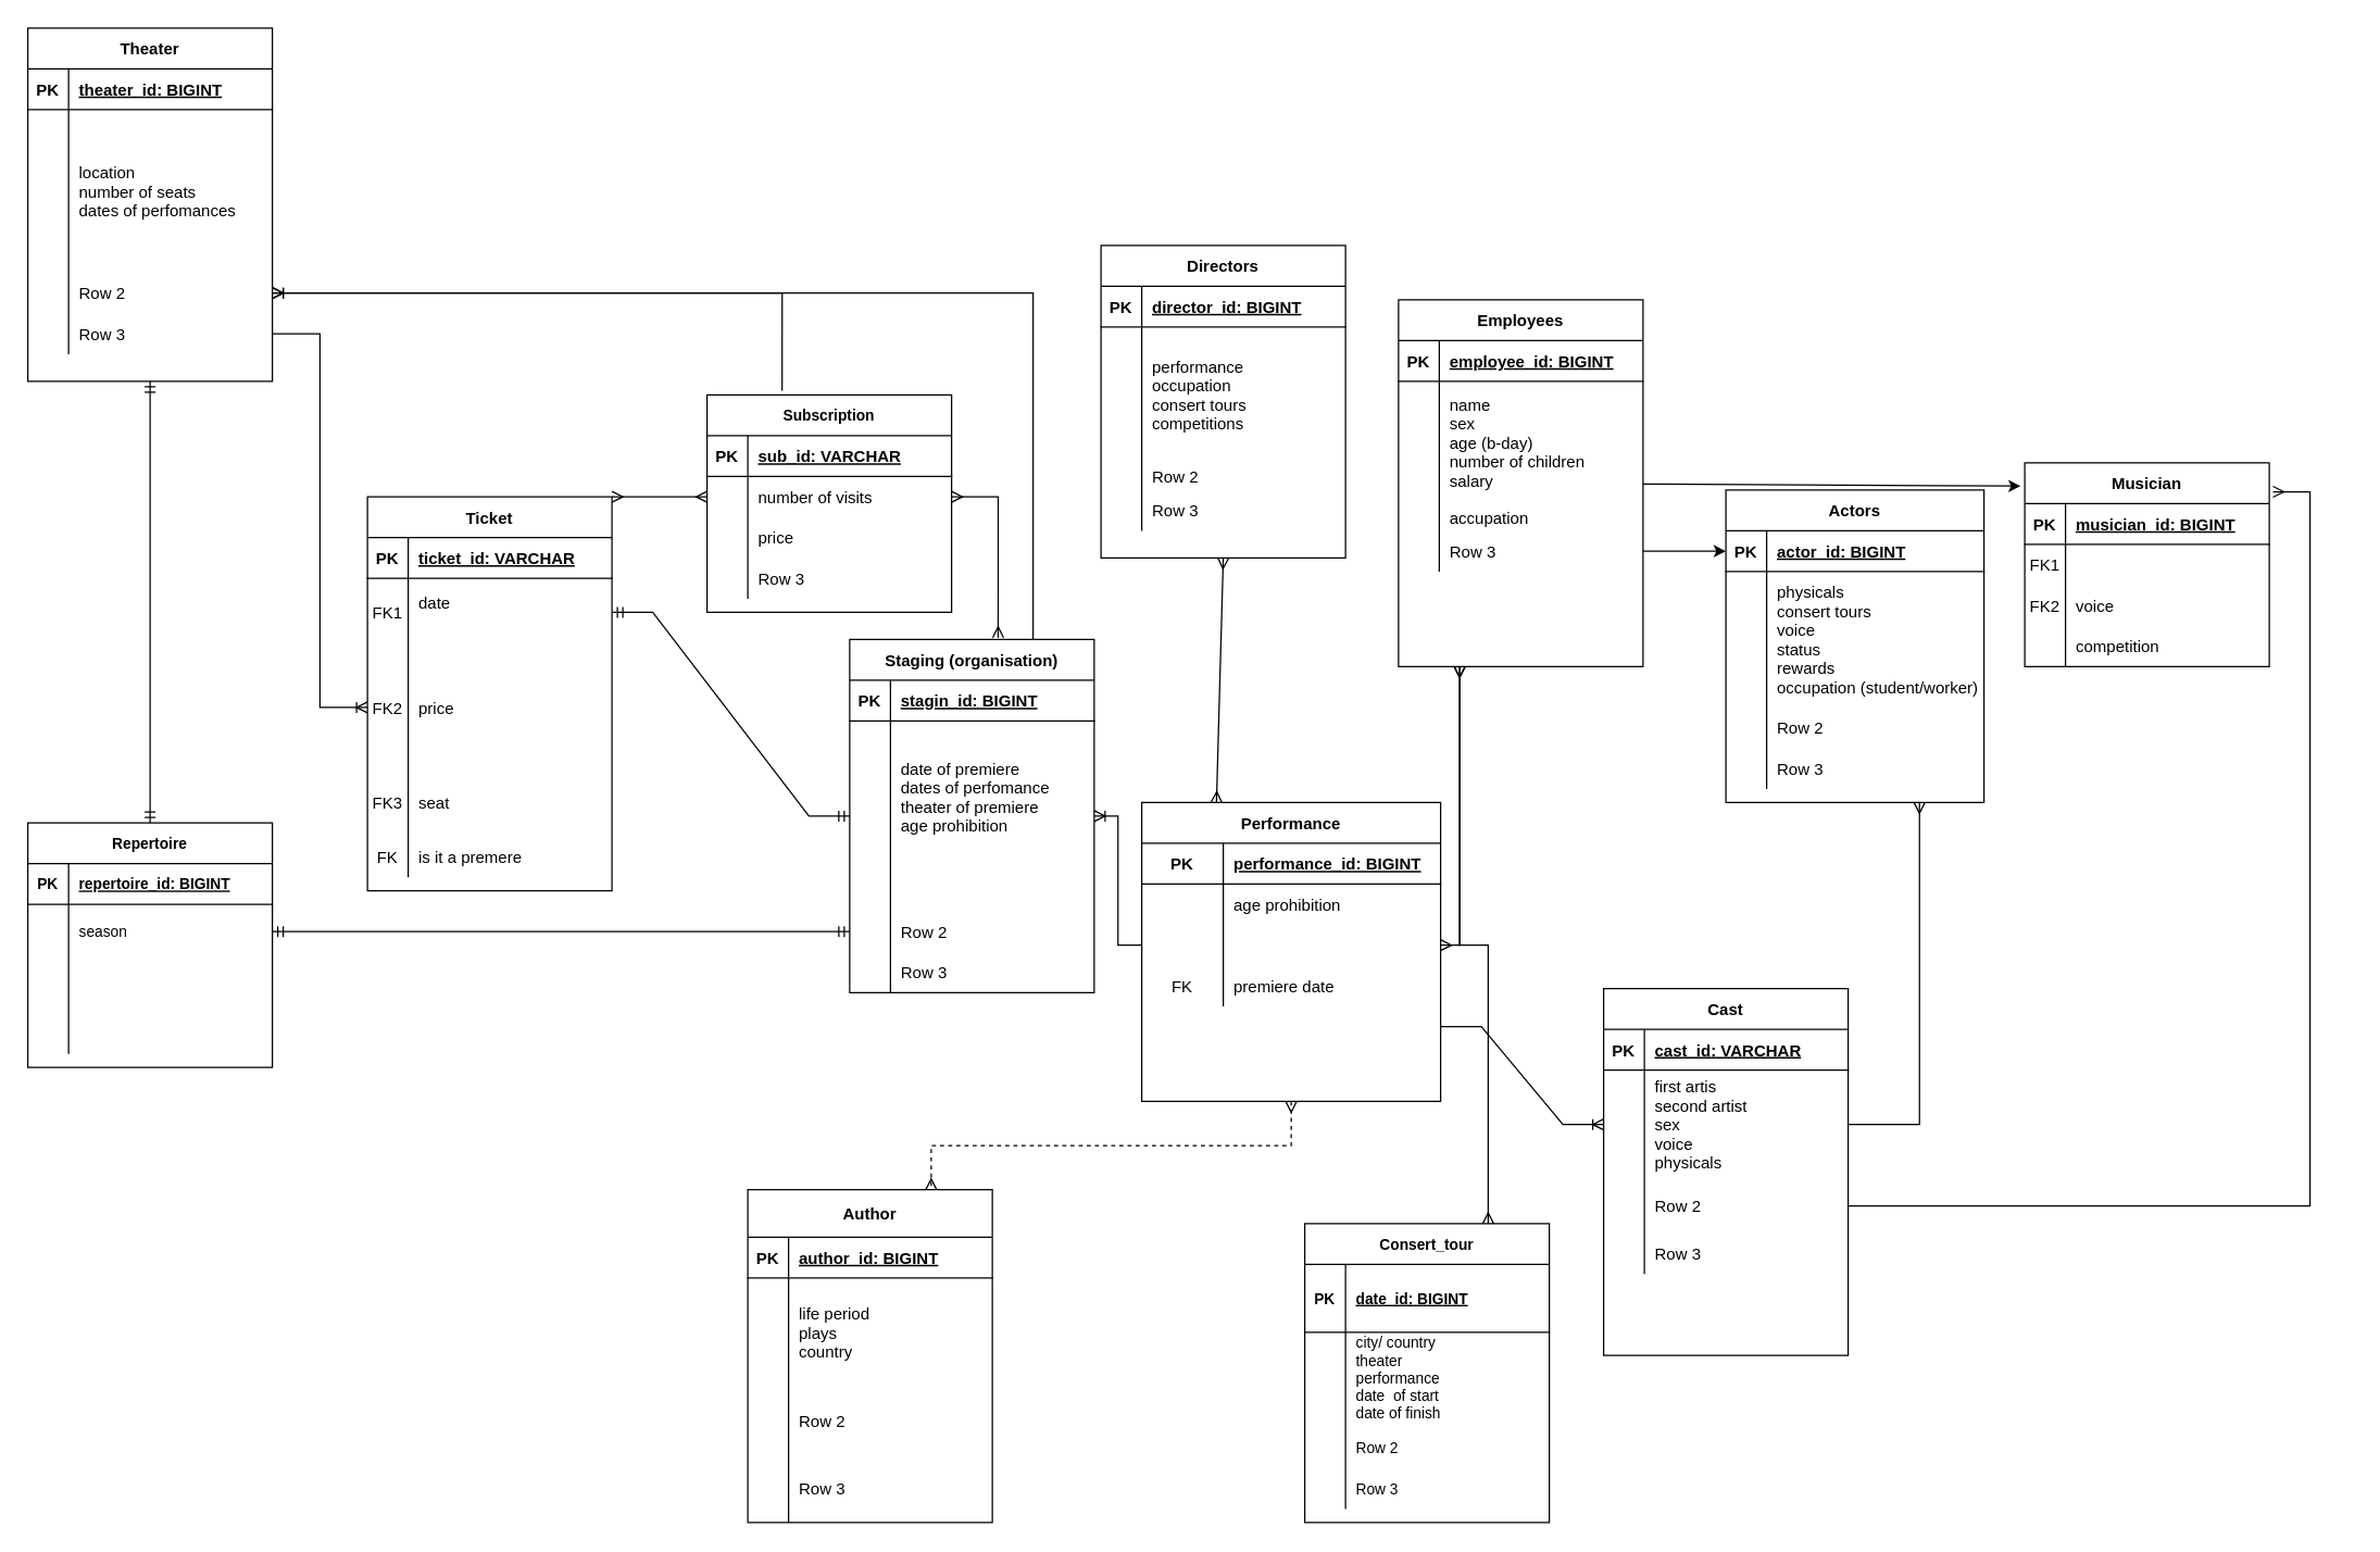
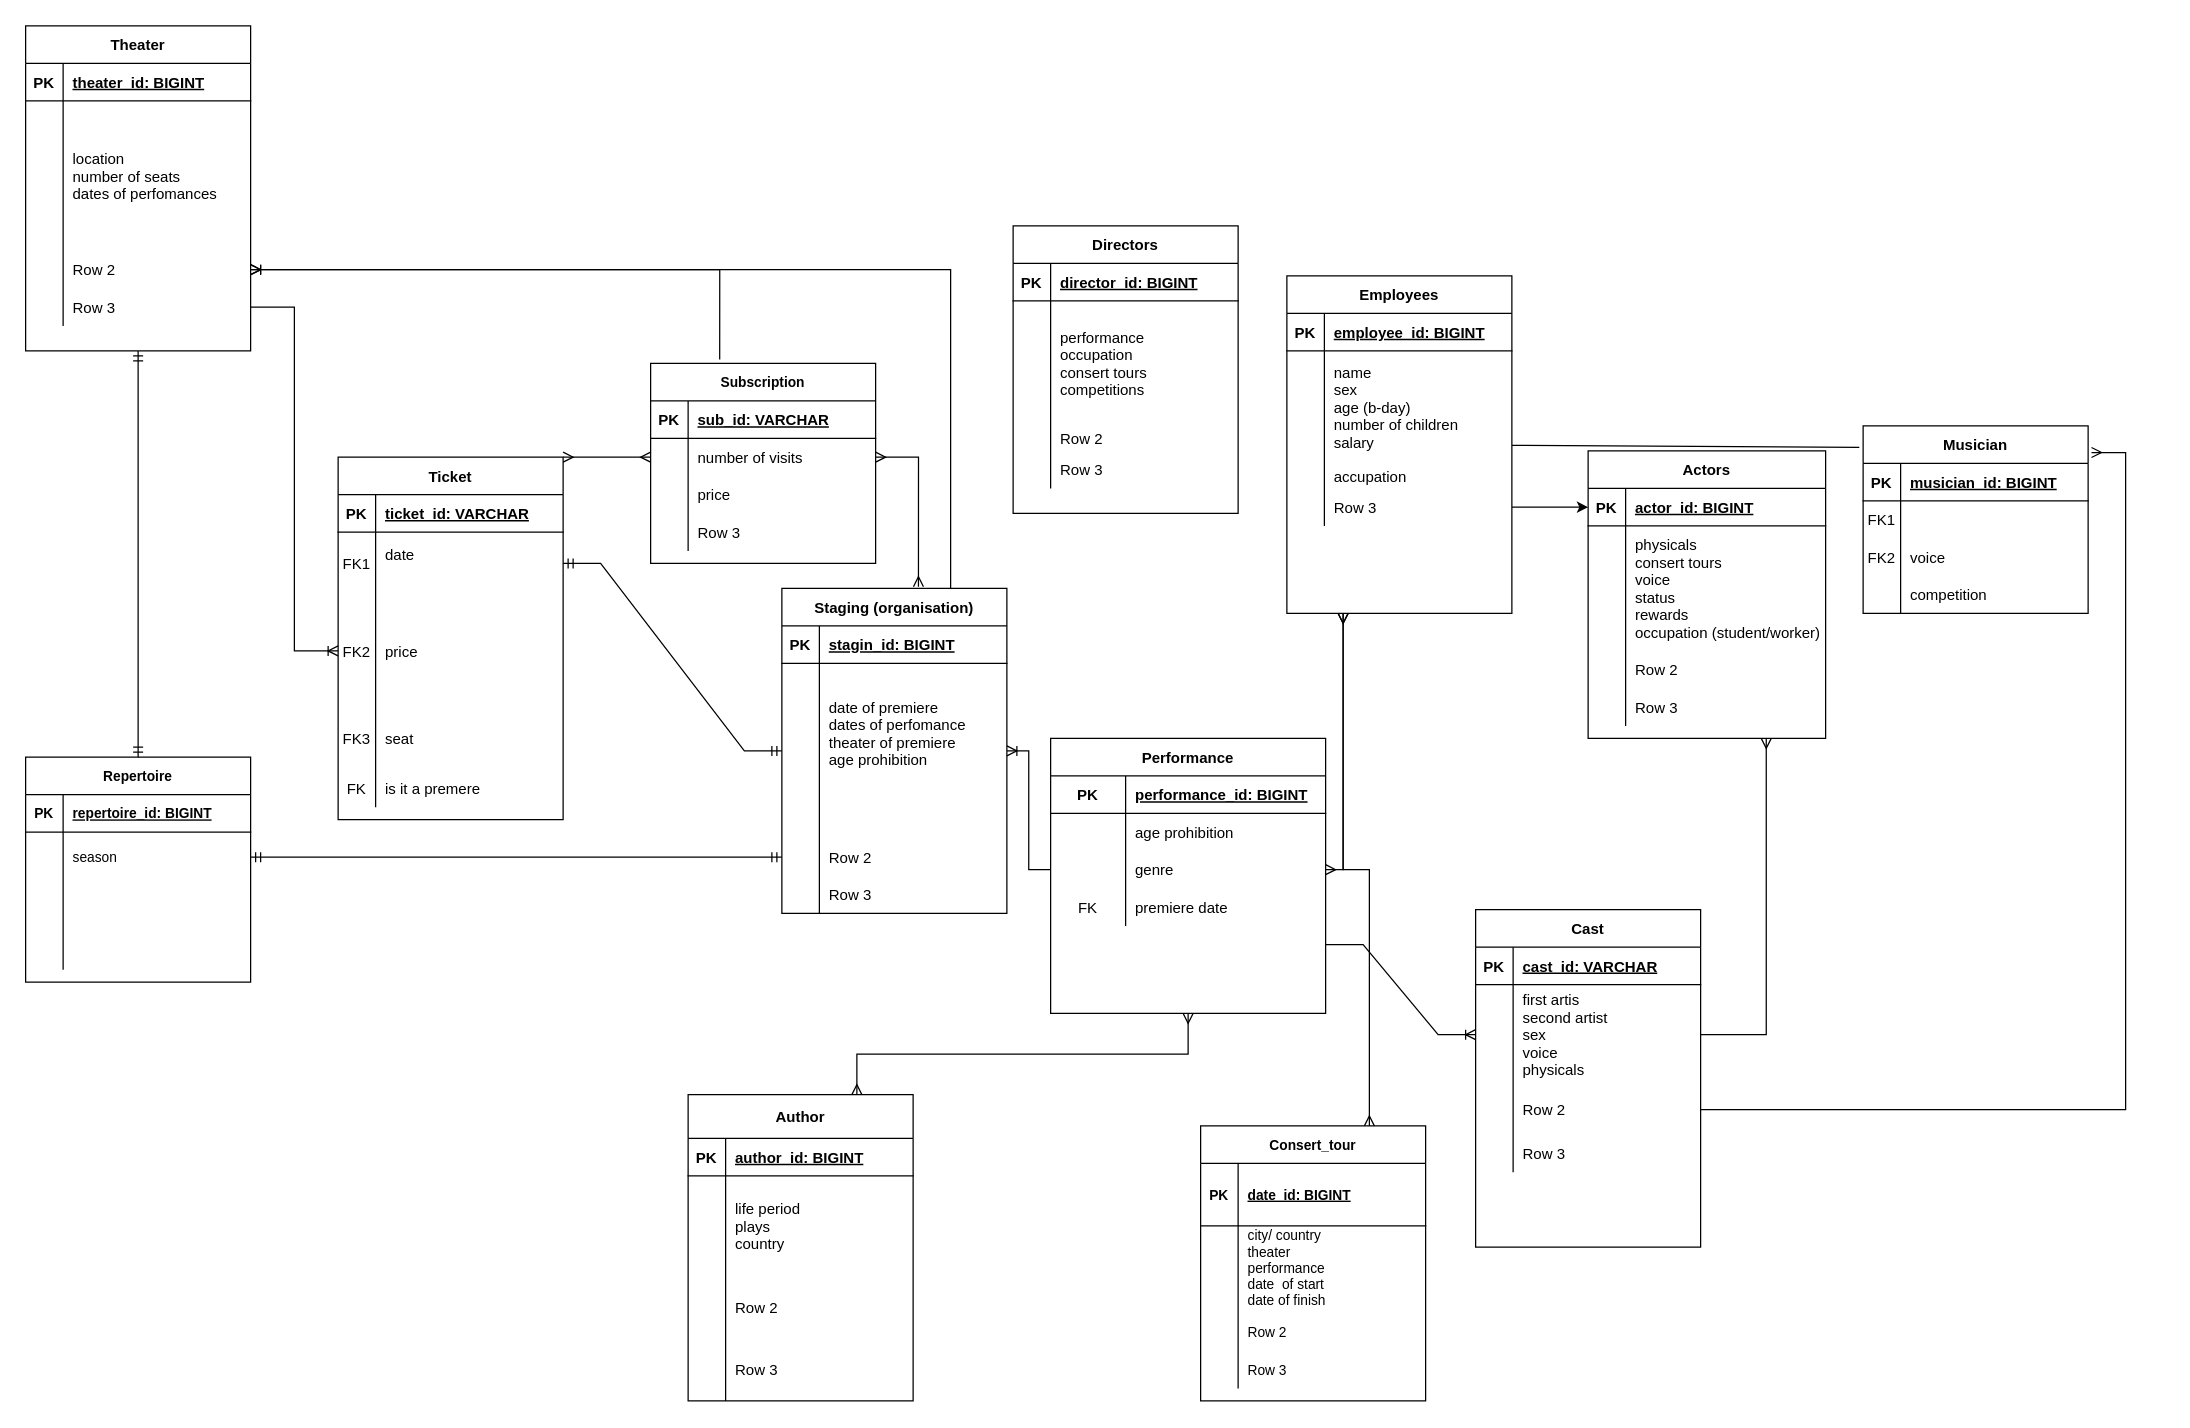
- <mxCell id="147" style="rounded=0;orthogonalLoop=1;jettySize=auto;html=1;entryX=-0.017;entryY=0.114;entryDx=0;entryDy=0;entryPerimeter=0;" edge="1" parent="1" source="148" target="54"><mxGeometry relative="1" as="geometry" /></mxCell>
+ <mxCell id="147" style="rounded=0;orthogonalLoop=1;jettySize=auto;html=1;entryX=-0.017;entryY=0.114;entryDx=0;entryDy=0;entryPerimeter=0;endArrow=none;" edge="1" parent="1" source="148" target="54"><mxGeometry relative="1" as="geometry" /></mxCell>
- <mxCell id="176" value="" style="fontSize=12;html=1;endArrow=ERmany;startArrow=ERmany;rounded=0;entryX=0.5;entryY=1;entryDx=0;entryDy=0;exitX=0.25;exitY=0;exitDx=0;exitDy=0;" edge="1" parent="1" source="79" target="161"><mxGeometry width="100" height="100" relative="1" as="geometry"><mxPoint x="860" y="630" as="sourcePoint" /><mxPoint x="1100" y="440" as="targetPoint" /></mxGeometry></mxCell>
+ <mxCell id="88" value="genre" style="shape=partialRectangle;connectable=0;fillColor=none;top=0;left=0;bottom=0;right=0;align=left;spacingLeft=6;overflow=hidden;" parent="86" vertex="1"><mxGeometry x="60" width="160.0" height="30" as="geometry"><mxRectangle width="160.0" height="30" as="alternateBounds" /></mxGeometry></mxCell>
- <mxCell id="177" value="" style="edgeStyle=orthogonalEdgeStyle;fontSize=12;html=1;endArrow=ERmany;startArrow=ERmany;rounded=0;entryX=0.75;entryY=0;entryDx=0;entryDy=0;exitX=0.5;exitY=1;exitDx=0;exitDy=0;dashed=1;" edge="1" parent="1" source="79" target="41"><mxGeometry width="100" height="100" relative="1" as="geometry"><mxPoint x="1030" y="740" as="sourcePoint" /><mxPoint x="1130" y="640" as="targetPoint" /></mxGeometry></mxCell>
+ <mxCell id="177" value="" style="edgeStyle=orthogonalEdgeStyle;fontSize=12;html=1;endArrow=ERmany;startArrow=ERmany;rounded=0;entryX=0.75;entryY=0;entryDx=0;entryDy=0;exitX=0.5;exitY=1;exitDx=0;exitDy=0;" edge="1" parent="1" source="79" target="41"><mxGeometry width="100" height="100" relative="1" as="geometry"><mxPoint x="1030" y="740" as="sourcePoint" /><mxPoint x="1130" y="640" as="targetPoint" /></mxGeometry></mxCell>
